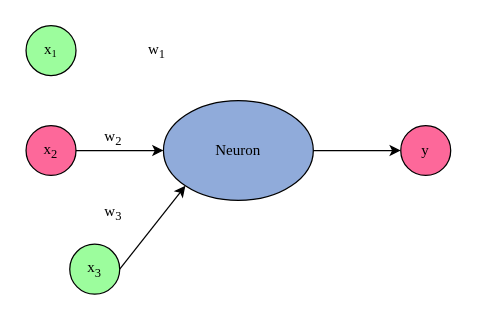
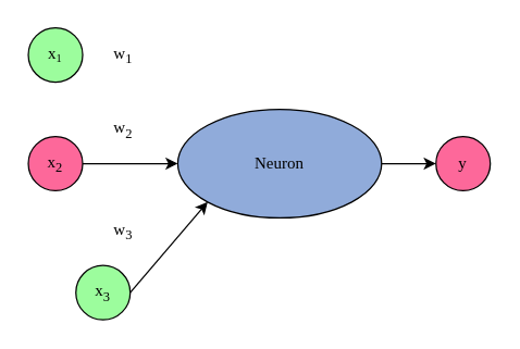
- <mxCell id="12" value="w&lt;sub&gt;1&lt;/sub&gt;" style="text;html=1;strokeColor=none;fillColor=none;align=center;verticalAlign=middle;whiteSpace=wrap;rounded=0;fontFamily=Times New Roman;" vertex="1" parent="1"><mxGeometry x="105" y="30" width="40" height="20" as="geometry" /></mxCell>
+ <mxCell id="12" value="w&lt;sub&gt;1&lt;/sub&gt;" style="text;html=1;strokeColor=none;fillColor=none;align=center;verticalAlign=middle;whiteSpace=wrap;rounded=0;fontFamily=Times New Roman;" vertex="1" parent="1"><mxGeometry x="70" y="30" width="40" height="20" as="geometry" /></mxCell>
- <mxCell id="11" value="w&lt;sub&gt;2&lt;/sub&gt;" style="text;html=1;strokeColor=none;fillColor=none;align=center;verticalAlign=middle;whiteSpace=wrap;rounded=0;fontFamily=Times New Roman;" vertex="1" parent="1"><mxGeometry x="70" y="100" width="40" height="20" as="geometry" /></mxCell>
+ <mxCell id="11" value="w&lt;sub&gt;2&lt;/sub&gt;" style="text;html=1;strokeColor=none;fillColor=none;align=center;verticalAlign=middle;whiteSpace=wrap;rounded=0;fontFamily=Times New Roman;" vertex="1" parent="1"><mxGeometry x="70" y="85" width="40" height="20" as="geometry" /></mxCell>
- <mxCell id="5" value="Neuron" style="ellipse;whiteSpace=wrap;html=1;fillColor=#90abda;fontFamily=Times New Roman;" vertex="1" parent="1"><mxGeometry x="130" y="80" width="120" height="80" as="geometry" /></mxCell>
+ <mxCell id="5" value="Neuron" style="ellipse;whiteSpace=wrap;html=1;fillColor=#90abda;fontFamily=Times New Roman;" vertex="1" parent="1"><mxGeometry x="130" y="80" width="150" height="80" as="geometry" /></mxCell>
